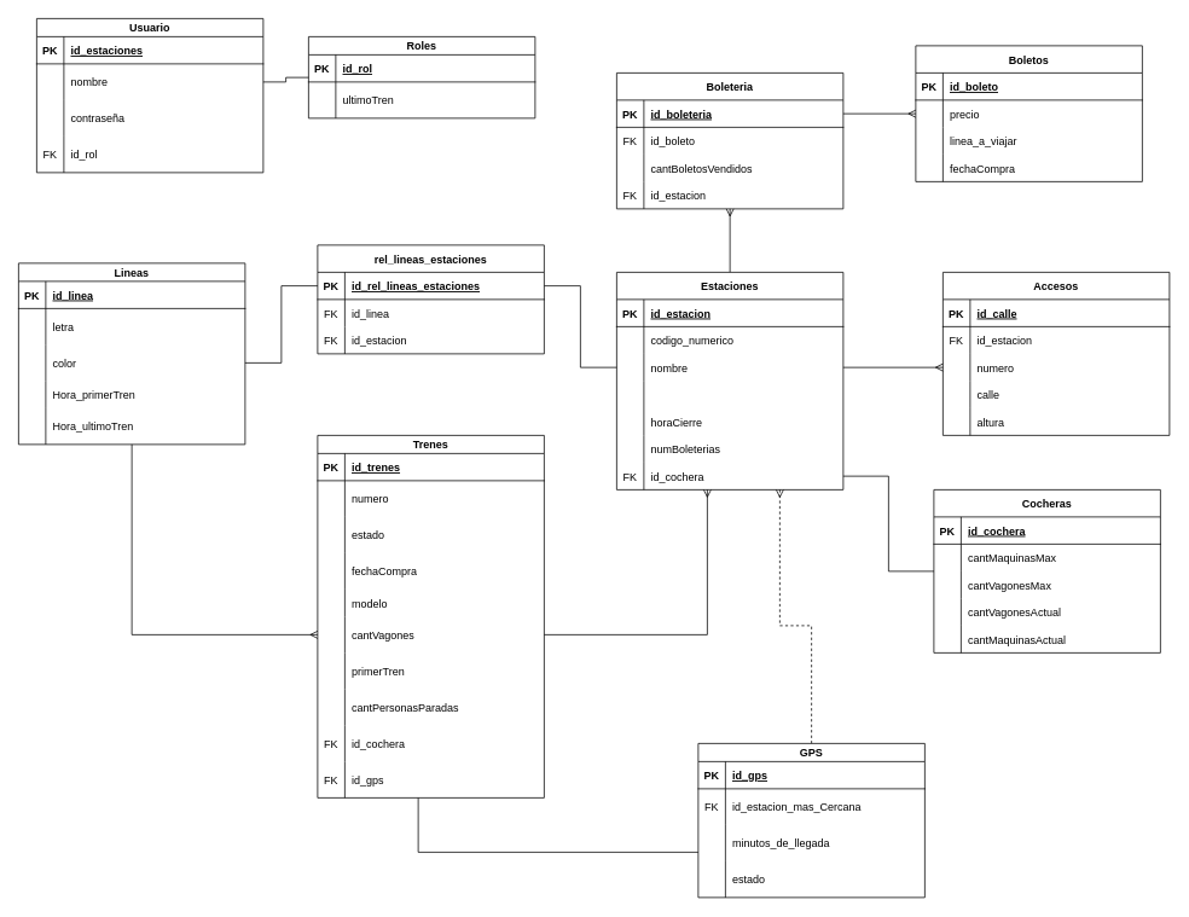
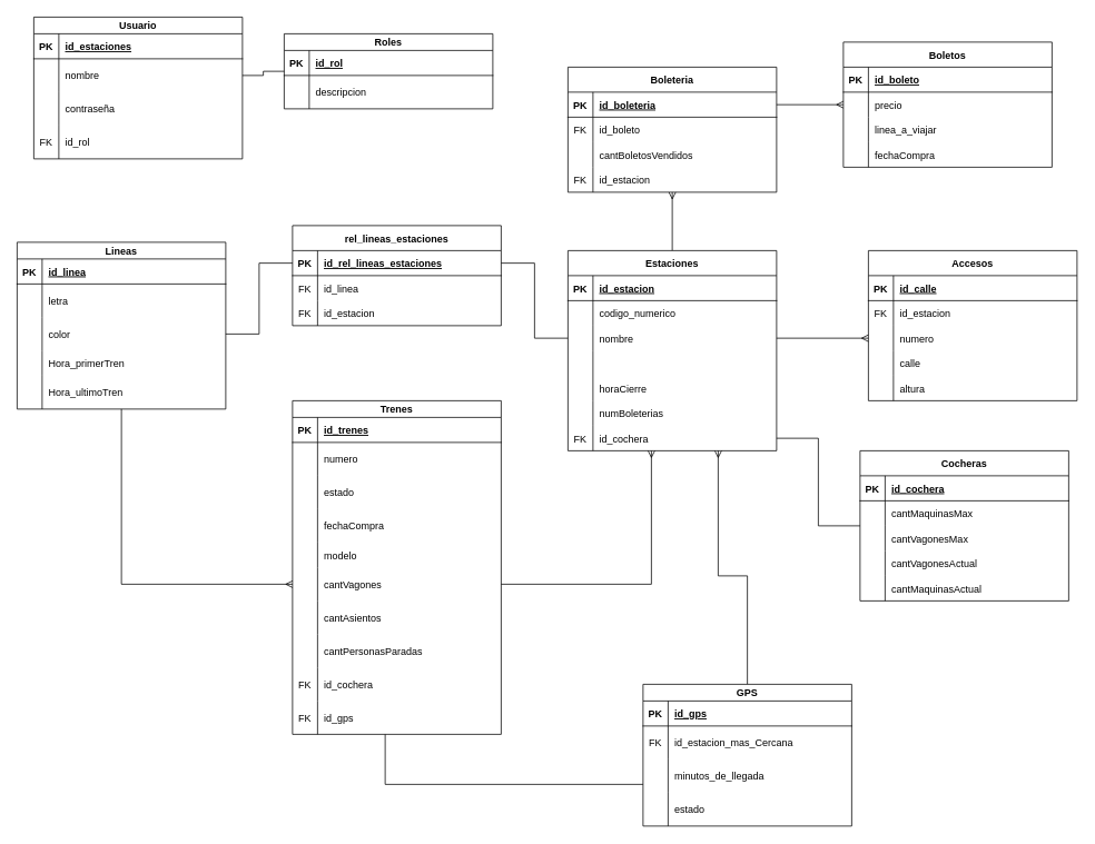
- <mxCell id="180" value="ultimoTren" style="shape=partialRectangle;overflow=hidden;connectable=0;fillColor=none;top=0;left=0;bottom=0;right=0;align=left;spacingLeft=6;" parent="178" vertex="1"><mxGeometry x="30" width="220" height="40" as="geometry"><mxRectangle width="220" height="40" as="alternateBounds" /></mxGeometry></mxCell>
+ <mxCell id="180" value="descripcion" style="shape=partialRectangle;overflow=hidden;connectable=0;fillColor=none;top=0;left=0;bottom=0;right=0;align=left;spacingLeft=6;" parent="178" vertex="1"><mxGeometry x="30" width="220" height="40" as="geometry"><mxRectangle width="220" height="40" as="alternateBounds" /></mxGeometry></mxCell>
- <mxCell id="146" style="edgeStyle=orthogonalEdgeStyle;rounded=0;orthogonalLoop=1;jettySize=auto;html=1;exitX=0.5;exitY=0;exitDx=0;exitDy=0;endArrow=ERmany;endFill=0;dashed=1;" parent="1" source="147" target="3" edge="1"><mxGeometry relative="1" as="geometry"><Array as="points"><mxPoint x="895" y="690" /><mxPoint x="860" y="690" /></Array></mxGeometry></mxCell>
+ <mxCell id="146" style="edgeStyle=orthogonalEdgeStyle;rounded=0;orthogonalLoop=1;jettySize=auto;html=1;exitX=0.5;exitY=0;exitDx=0;exitDy=0;endArrow=ERmany;endFill=0;" parent="1" source="147" target="3" edge="1"><mxGeometry relative="1" as="geometry"><Array as="points"><mxPoint x="895" y="690" /><mxPoint x="860" y="690" /></Array></mxGeometry></mxCell>
- <mxCell id="91" value="primerTren" style="shape=partialRectangle;overflow=hidden;connectable=0;fillColor=none;top=0;left=0;bottom=0;right=0;align=left;spacingLeft=6;" parent="89" vertex="1"><mxGeometry x="30" width="220" height="40" as="geometry"><mxRectangle width="220" height="40" as="alternateBounds" /></mxGeometry></mxCell>
+ <mxCell id="91" value="cantAsientos" style="shape=partialRectangle;overflow=hidden;connectable=0;fillColor=none;top=0;left=0;bottom=0;right=0;align=left;spacingLeft=6;" parent="89" vertex="1"><mxGeometry x="30" width="220" height="40" as="geometry"><mxRectangle width="220" height="40" as="alternateBounds" /></mxGeometry></mxCell>
